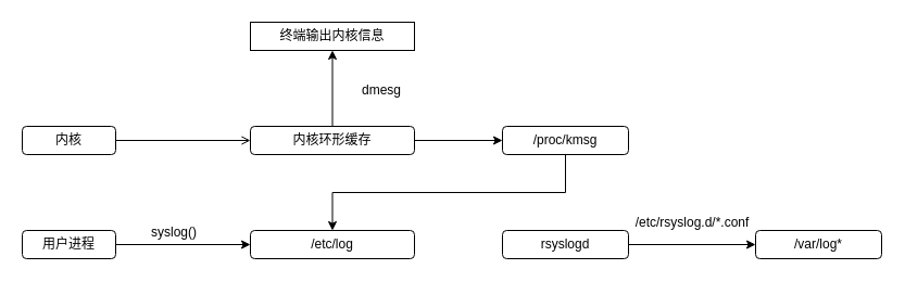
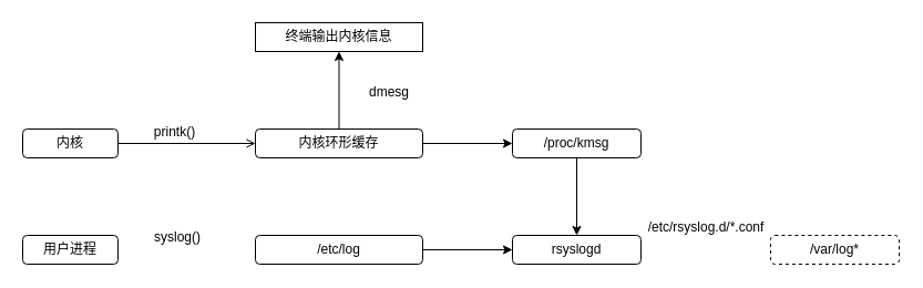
+ <mxCell id="18" value="printk()" style="text;html=1;strokeColor=none;fillColor=none;align=center;verticalAlign=middle;whiteSpace=wrap;rounded=0;" vertex="1" parent="1"><mxGeometry x="128" y="109" width="59" height="20" as="geometry" /></mxCell>
- <mxCell id="12" style="edgeStyle=orthogonalEdgeStyle;rounded=0;orthogonalLoop=1;jettySize=auto;html=1;exitX=0.5;exitY=1;exitDx=0;exitDy=0;" edge="1" parent="1" source="13" target="11"><mxGeometry relative="1" as="geometry" /></mxCell>
+ <mxCell id="12" style="edgeStyle=orthogonalEdgeStyle;rounded=0;orthogonalLoop=1;jettySize=auto;html=1;exitX=0.5;exitY=1;exitDx=0;exitDy=0;entryX=0.5;entryY=0;entryDx=0;entryDy=0;" edge="1" parent="1" source="13" target="15"><mxGeometry relative="1" as="geometry" /></mxCell>
- <mxCell id="8" style="edgeStyle=orthogonalEdgeStyle;rounded=0;orthogonalLoop=1;jettySize=auto;html=1;exitX=1;exitY=0.5;exitDx=0;exitDy=0;entryX=0;entryY=0.5;entryDx=0;entryDy=0;" edge="1" parent="1" source="9" target="11"><mxGeometry relative="1" as="geometry" /></mxCell>
+ <mxCell id="10" style="edgeStyle=orthogonalEdgeStyle;rounded=0;orthogonalLoop=1;jettySize=auto;html=1;exitX=1;exitY=0.5;exitDx=0;exitDy=0;" edge="1" parent="1" source="11" target="15"><mxGeometry relative="1" as="geometry" /></mxCell>
- <mxCell id="14" style="edgeStyle=orthogonalEdgeStyle;rounded=0;orthogonalLoop=1;jettySize=auto;html=1;exitX=1;exitY=0.5;exitDx=0;exitDy=0;entryX=0;entryY=0.5;entryDx=0;entryDy=0;" edge="1" parent="1" source="15" target="16"><mxGeometry relative="1" as="geometry" /></mxCell>
- <mxCell id="16" value="/var/log*" style="rounded=1;whiteSpace=wrap;html=1;" vertex="1" parent="1"><mxGeometry x="695" y="212" width="116" height="26" as="geometry" /></mxCell>
+ <mxCell id="16" value="/var/log*" style="rounded=1;whiteSpace=wrap;html=1;dashed=1;" vertex="1" parent="1"><mxGeometry x="695" y="212" width="116" height="26" as="geometry" /></mxCell>
